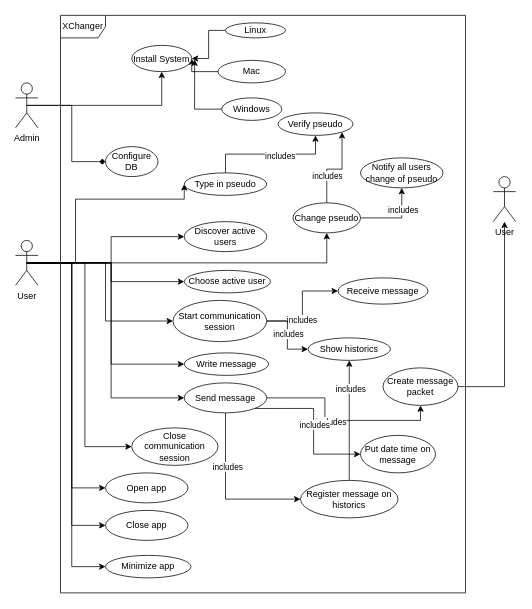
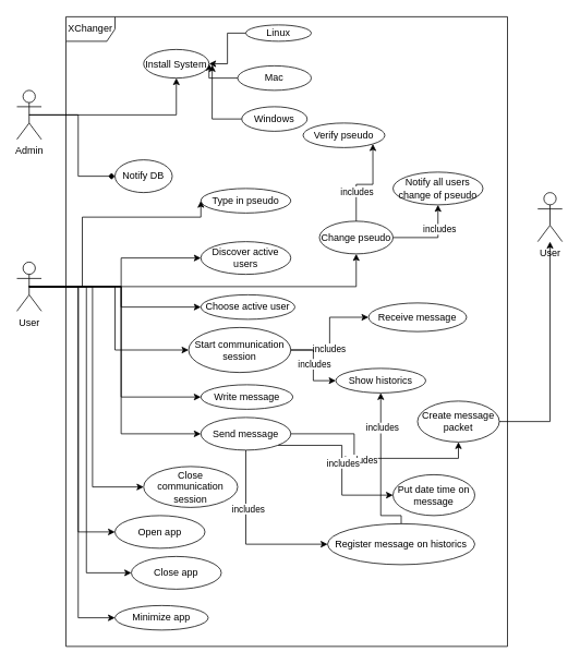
- <mxCell id="20" style="edgeStyle=orthogonalEdgeStyle;rounded=0;orthogonalLoop=1;jettySize=auto;html=1;exitX=0.5;exitY=0;exitDx=0;exitDy=0;entryX=0.5;entryY=1;entryDx=0;entryDy=0;" parent="1" source="22" target="37" edge="1"><mxGeometry relative="1" as="geometry" /></mxCell>
- <mxCell id="21" value="includes" style="edgeLabel;html=1;align=center;verticalAlign=middle;resizable=0;points=[];" parent="20" vertex="1" connectable="0"><mxGeometry x="0.146" y="-2" relative="1" as="geometry"><mxPoint as="offset" /></mxGeometry></mxCell>
- <mxCell id="19" value="Configure DB" style="ellipse;whiteSpace=wrap;html=1;" parent="1" vertex="1"><mxGeometry x="140" y="195" width="70" height="40" as="geometry" /></mxCell>
+ <mxCell id="19" value="Notify DB" style="ellipse;whiteSpace=wrap;html=1;" parent="1" vertex="1"><mxGeometry x="140" y="195" width="70" height="40" as="geometry" /></mxCell>
- <mxCell id="63" value="Register message on historics" style="ellipse;whiteSpace=wrap;html=1;" vertex="1" parent="1"><mxGeometry x="400" y="640" width="130" height="50" as="geometry" /></mxCell>
+ <mxCell id="63" value="Register message on historics" style="ellipse;whiteSpace=wrap;html=1;" vertex="1" parent="1"><mxGeometry x="400" y="640" width="180" height="50" as="geometry" /></mxCell>
- <mxCell id="50" value="Close app" style="ellipse;whiteSpace=wrap;html=1;" parent="1" vertex="1"><mxGeometry x="140" y="680" width="110" height="40" as="geometry" /></mxCell>
+ <mxCell id="50" value="Close app" style="ellipse;whiteSpace=wrap;html=1;" parent="1" vertex="1"><mxGeometry x="160" y="680" width="110" height="40" as="geometry" /></mxCell>
